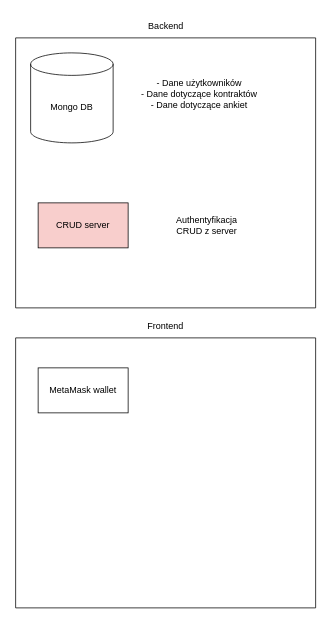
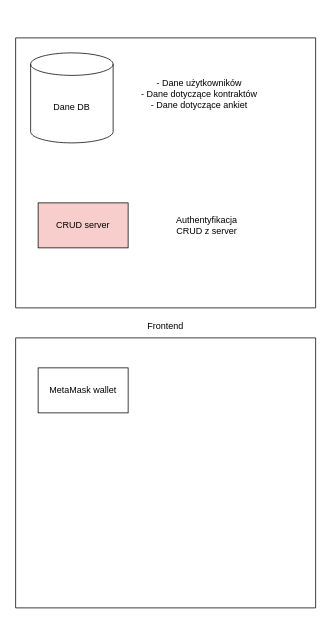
- <mxCell id="7" value="Backend" style="text;html=1;align=center;verticalAlign=middle;resizable=0;points=[];autosize=1;strokeColor=none;fillColor=none;" vertex="1" parent="1"><mxGeometry x="185" y="20" width="70" height="30" as="geometry" /></mxCell>
- <mxCell id="3" value="Mongo DB" style="shape=cylinder3;whiteSpace=wrap;html=1;boundedLbl=1;backgroundOutline=1;size=15;" vertex="1" parent="2"><mxGeometry x="20" y="20" width="110" height="120" as="geometry" /></mxCell>
+ <mxCell id="3" value="Dane DB" style="shape=cylinder3;whiteSpace=wrap;html=1;boundedLbl=1;backgroundOutline=1;size=15;" vertex="1" parent="2"><mxGeometry x="20" y="20" width="110" height="120" as="geometry" /></mxCell>
